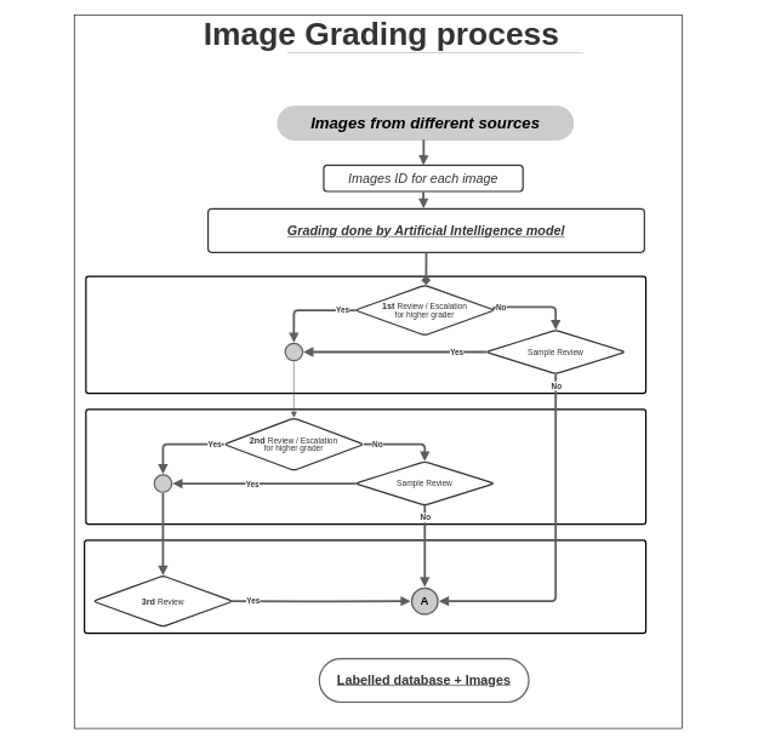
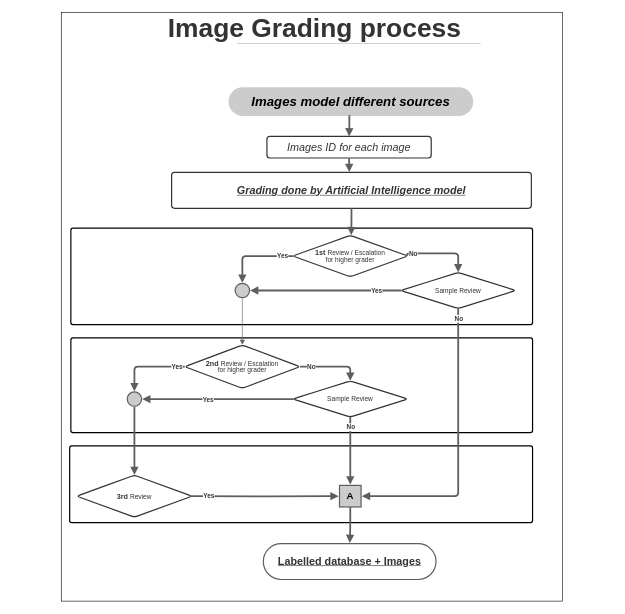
- <mxCell id="10" value="Images from different sources" style="html=1;overflow=block;whiteSpace=wrap;rounded=1;arcSize=50;whiteSpace=wrap;fontSize=22;fontStyle=3;spacing=3;strokeOpacity=0;fillOpacity=100;strokeWidth=2;perimeterSpacing=7;fillColor=#CCCCCC;" parent="1" vertex="1" zOrder="1"><mxGeometry x="380" y="145" width="408" height="48" as="geometry" /></mxCell>
+ <mxCell id="10" value="Images model different sources" style="html=1;overflow=block;whiteSpace=wrap;rounded=1;arcSize=50;whiteSpace=wrap;fontSize=22;fontStyle=3;spacing=3;strokeOpacity=0;fillOpacity=100;strokeWidth=2;perimeterSpacing=7;fillColor=#CCCCCC;" parent="1" vertex="1" zOrder="1"><mxGeometry x="380" y="145" width="408" height="48" as="geometry" /></mxCell>
- <mxCell id="16" value="" style="html=1;jettySize=18;whiteSpace=wrap;fontSize=11;strokeColor=#5E5E5E;rounded=1;arcSize=12;edgeStyle=orthogonalEdgeStyle;startArrow=none;endArrow=diamond;endFill=1;exitX=0.5;exitY=1;entryX=0.508;entryY=-0.003;entryPerimeter=0;strokeWidth=3;exitDx=0;exitDy=0;" parent="1" source="13" target="15" edge="1"><mxGeometry x="95" y="67" width="100" height="100" as="geometry"><Array as="points" /><mxPoint x="585" y="437.702" as="sourcePoint" /></mxGeometry></mxCell>
+ <mxCell id="16" value="" style="html=1;jettySize=18;whiteSpace=wrap;fontSize=11;strokeColor=#5E5E5E;rounded=1;arcSize=12;edgeStyle=orthogonalEdgeStyle;startArrow=none;;endArrow=block;endFill=1;;exitX=0.5;exitY=1;entryX=0.508;entryY=-0.003;entryPerimeter=0;strokeWidth=3;exitDx=0;exitDy=0;" parent="1" source="13" target="15" edge="1"><mxGeometry x="95" y="67" width="100" height="100" as="geometry"><Array as="points" /><mxPoint x="585" y="437.702" as="sourcePoint" /></mxGeometry></mxCell>
- <mxCell id="35" value="&lt;b&gt;&lt;font style=&quot;font-size: 16px&quot;&gt;A&lt;/font&gt;&lt;/b&gt;" style="html=1;overflow=block;whiteSpace=wrap;ellipse;whiteSpace=wrap;fontSize=11;spacing=0;strokeColor=#5e5e5e;strokeOpacity=100;fillOpacity=100;rounded=1;absoluteArcSize=1;arcSize=7;fillColor=#cccccc;strokeWidth=2;" parent="1" vertex="1" zOrder="6455566.897"><mxGeometry x="565" y="809" width="36" height="36" as="geometry" /></mxCell>
+ <mxCell id="35" value="&lt;b&gt;&lt;font style=&quot;font-size: 16px&quot;&gt;A&lt;/font&gt;&lt;/b&gt;" style="html=1;overflow=block;whiteSpace=wrap;whiteSpace=wrap;fontSize=11;spacing=0;strokeColor=#5e5e5e;strokeOpacity=100;fillOpacity=100;absoluteArcSize=1;arcSize=7;fillColor=#cccccc;strokeWidth=2;rounded=0;" parent="1" vertex="1" zOrder="6455566.897"><mxGeometry x="565" y="809" width="36" height="36" as="geometry" /></mxCell>
+ <mxCell id="45" value="" style="html=1;jettySize=18;whiteSpace=wrap;fontSize=11;strokeColor=#5E5E5E;rounded=1;arcSize=12;edgeStyle=orthogonalEdgeStyle;startArrow=none;;endArrow=block;endFill=1;;entryX=0.501;entryY=-0.015;entryPerimeter=0;strokeWidth=3;exitX=0.5;exitY=1;exitDx=0;exitDy=0;" parent="1" source="35" target="44" edge="1"><mxGeometry x="95" y="-19" width="100" height="100" as="geometry"><Array as="points" /><mxPoint x="582" y="988" as="sourcePoint" /></mxGeometry></mxCell>
